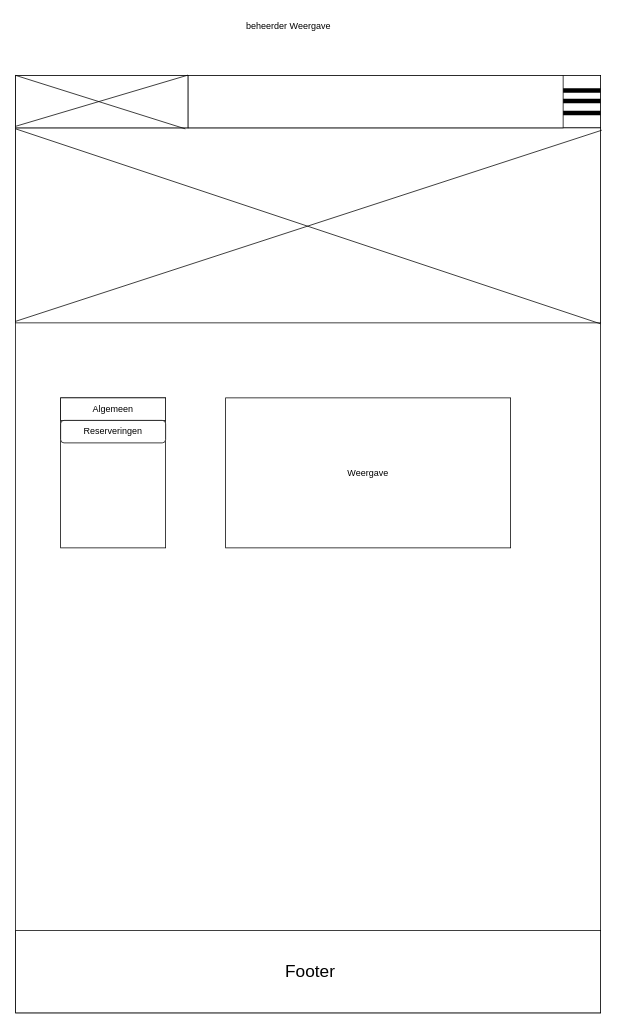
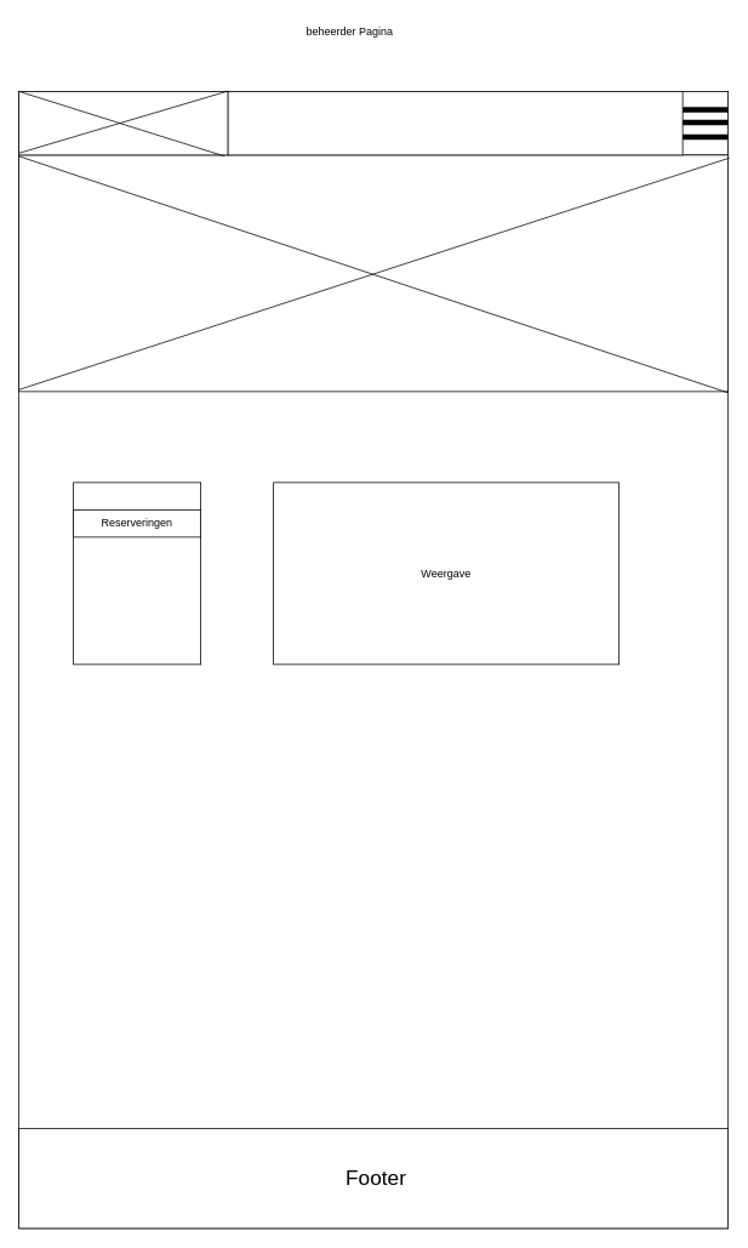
- <mxCell id="4" value="beheerder Weergave" style="text;html=1;strokeColor=none;fillColor=none;align=center;verticalAlign=middle;whiteSpace=wrap;rounded=0;" vertex="1" parent="1"><mxGeometry x="173.5" y="20" width="420" height="30" as="geometry" /></mxCell>
+ <mxCell id="4" value="beheerder Pagina" style="text;html=1;strokeColor=none;fillColor=none;align=center;verticalAlign=middle;whiteSpace=wrap;rounded=0;" vertex="1" parent="1"><mxGeometry x="173.5" y="20" width="420" height="30" as="geometry" /></mxCell>
- <mxCell id="19" value="Algemeen" style="rounded=0;whiteSpace=wrap;html=1;" vertex="1" parent="1"><mxGeometry x="80" y="530" width="140" height="30" as="geometry" /></mxCell>
- <mxCell id="20" value="Reserveringen" style="whiteSpace=wrap;html=1;rounded=1;" vertex="1" parent="1"><mxGeometry x="80" y="560" width="140" height="30" as="geometry" /></mxCell>
+ <mxCell id="20" value="Reserveringen" style="rounded=0;whiteSpace=wrap;html=1;" vertex="1" parent="1"><mxGeometry x="80" y="560" width="140" height="30" as="geometry" /></mxCell>
